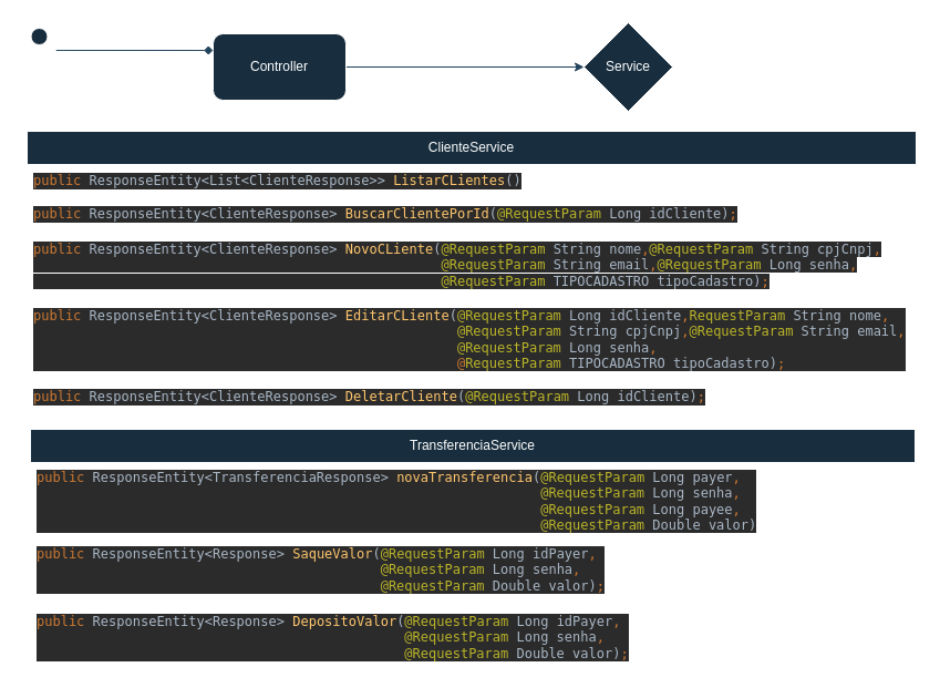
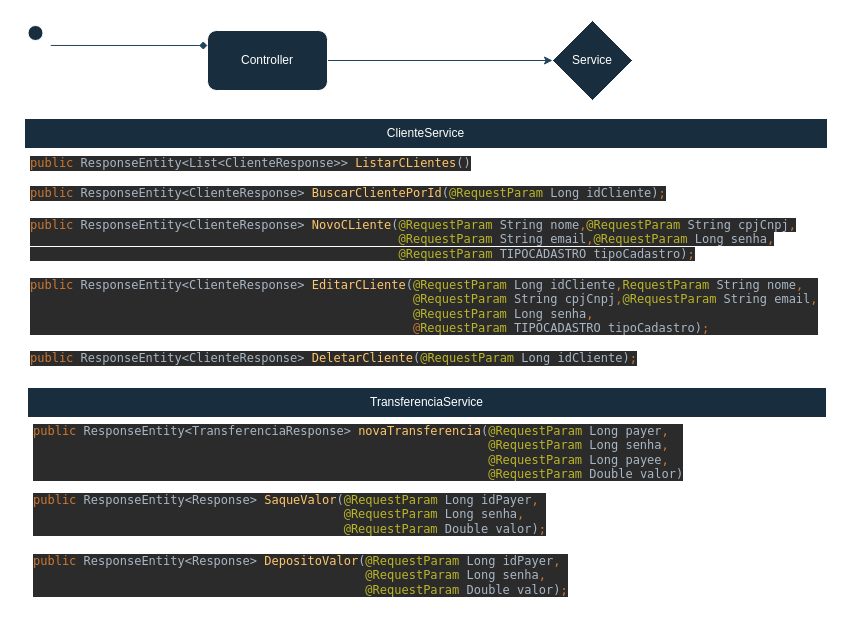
- <mxCell id="3" value="Controller" style="rounded=1;whiteSpace=wrap;html=1;strokeColor=#FFFFFF;fontColor=#FFFFFF;fillColor=#182E3E;" vertex="1" parent="1"><mxGeometry x="192" y="30" width="120" height="60" as="geometry" /></mxCell>
+ <mxCell id="3" value="Controller" style="rounded=1;whiteSpace=wrap;html=1;strokeColor=#FFFFFF;fontColor=#FFFFFF;fillColor=#182E3E;" vertex="1" parent="1"><mxGeometry x="207" y="30" width="120" height="60" as="geometry" /></mxCell>
- <mxCell id="6" value="Service" style="rhombus;whiteSpace=wrap;html=1;strokeColor=#FFFFFF;fontColor=#FFFFFF;fillColor=#182E3E;" vertex="1" parent="1"><mxGeometry x="527" y="20" width="80" height="80" as="geometry" /></mxCell>
+ <mxCell id="6" value="Service" style="rhombus;whiteSpace=wrap;html=1;strokeColor=#FFFFFF;fontColor=#FFFFFF;fillColor=#182E3E;" vertex="1" parent="1"><mxGeometry x="552" y="20" width="80" height="80" as="geometry" /></mxCell>
